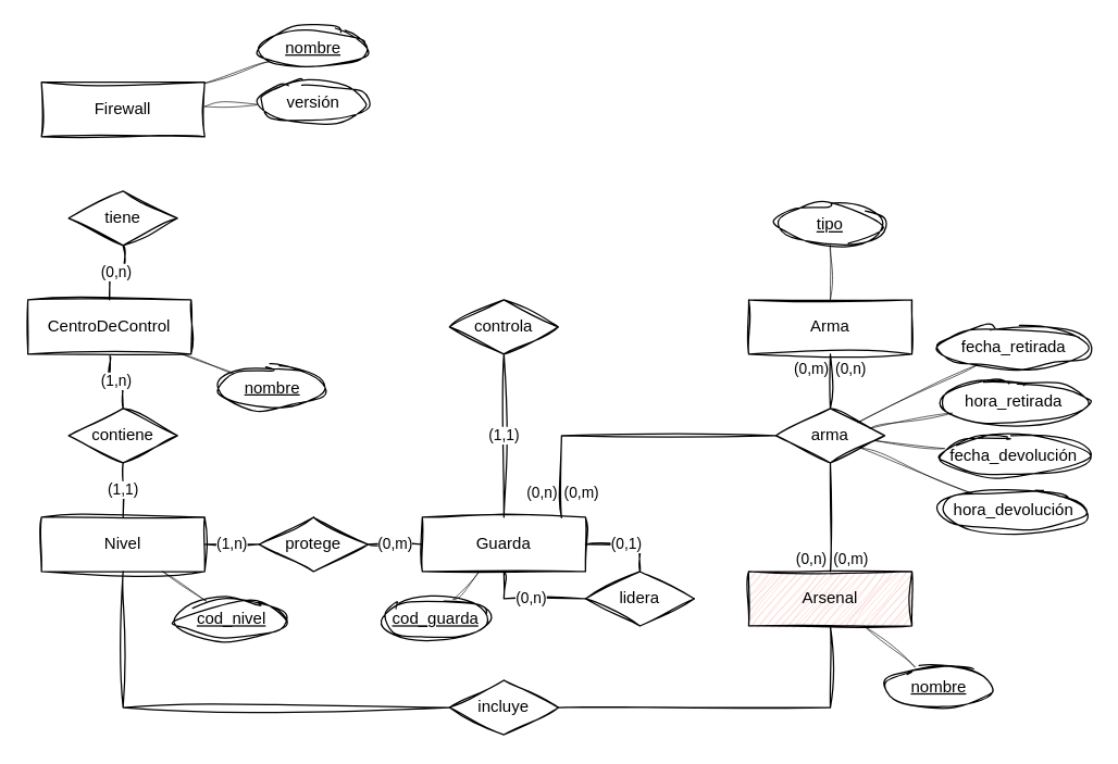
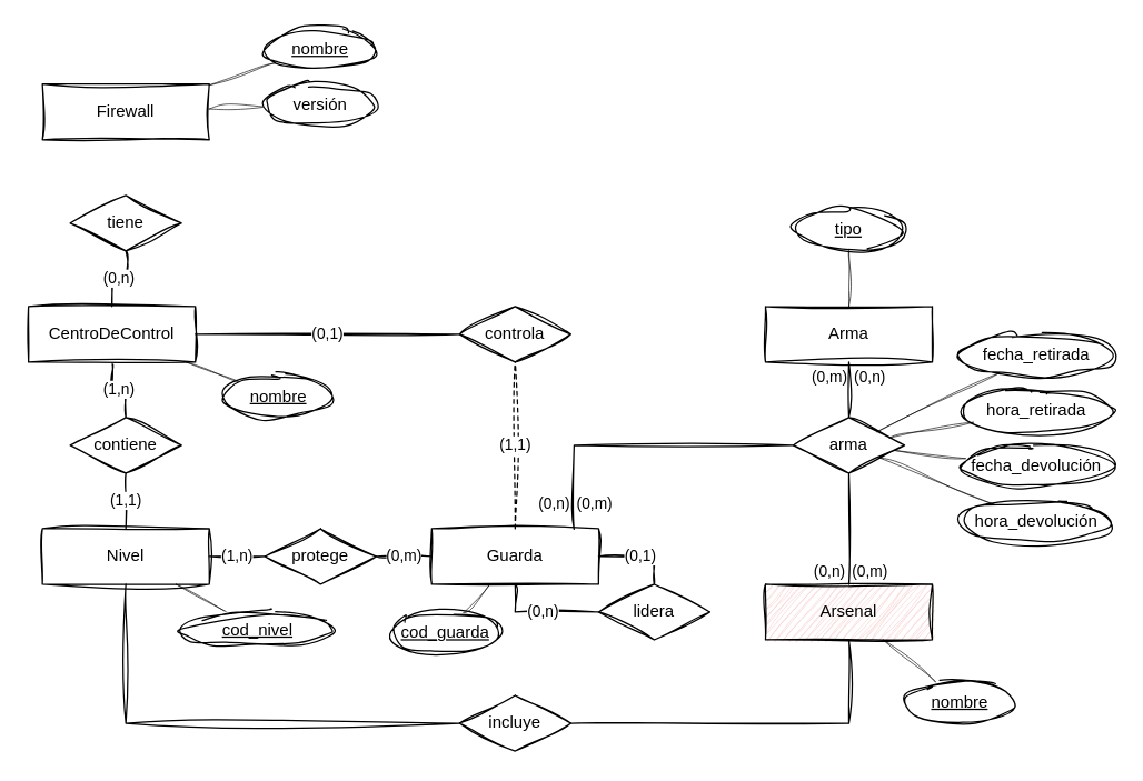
+ <mxCell id="26" value="(0,1)" style="edgeStyle=orthogonalEdgeStyle;rounded=0;orthogonalLoop=1;jettySize=auto;html=1;exitX=0;exitY=0.5;exitDx=0;exitDy=0;endArrow=none;endFill=0;sketch=1;curveFitting=1;jiggle=2;startArrow=none;startFill=0;" edge="1" parent="1" source="27" target="14"><mxGeometry relative="1" as="geometry" /></mxCell>
- <mxCell id="4" value="(1,1)" style="edgeStyle=orthogonalEdgeStyle;rounded=0;orthogonalLoop=1;jettySize=auto;html=1;exitX=0.5;exitY=0;exitDx=0;exitDy=0;entryX=0.5;entryY=1;entryDx=0;entryDy=0;startArrow=none;startFill=0;endArrow=none;endFill=0;sketch=1;curveFitting=1;jiggle=2;" edge="1" parent="1" source="7" target="27"><mxGeometry relative="1" as="geometry" /></mxCell>
+ <mxCell id="4" value="(1,1)" style="edgeStyle=orthogonalEdgeStyle;rounded=0;orthogonalLoop=1;jettySize=auto;html=1;exitX=0.5;exitY=0;exitDx=0;exitDy=0;entryX=0.5;entryY=1;entryDx=0;entryDy=0;startArrow=none;startFill=0;endArrow=none;endFill=0;sketch=1;curveFitting=1;jiggle=2;dashed=1;" edge="1" parent="1" source="7" target="27"><mxGeometry relative="1" as="geometry" /></mxCell>
- <mxCell id="34" value="cod_nivel" style="ellipse;whiteSpace=wrap;html=1;sketch=1;curveFitting=1;jiggle=2;fontStyle=4" vertex="1" parent="1"><mxGeometry x="130" y="440" width="80" height="30" as="geometry" /></mxCell>
+ <mxCell id="34" value="cod_nivel" style="ellipse;whiteSpace=wrap;html=1;sketch=1;curveFitting=1;jiggle=2;fontStyle=4" vertex="1" parent="1"><mxGeometry x="130" y="440" width="110" height="25" as="geometry" /></mxCell>
